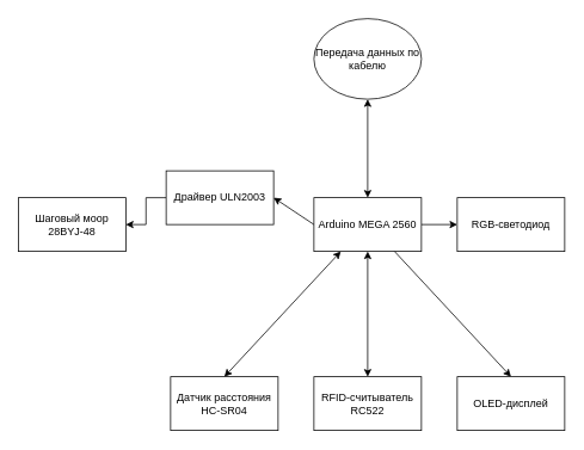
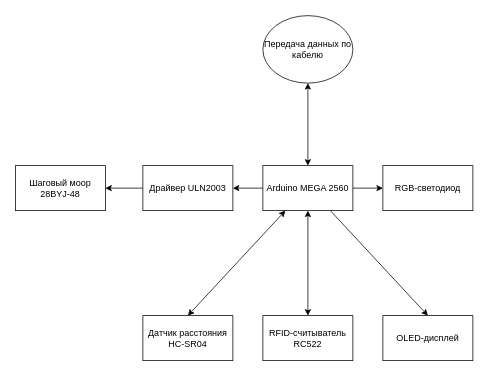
- <mxCell id="9" value="Драйвер ULN2003" style="rounded=0;whiteSpace=wrap;html=1;" parent="1" vertex="1"><mxGeometry x="185" y="190" width="120" height="60" as="geometry" /></mxCell>
+ <mxCell id="9" value="Драйвер ULN2003" style="rounded=0;whiteSpace=wrap;html=1;" parent="1" vertex="1"><mxGeometry x="190" y="220" width="120" height="60" as="geometry" /></mxCell>
